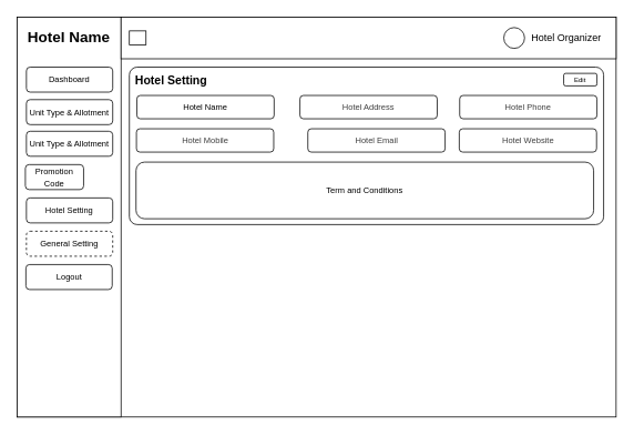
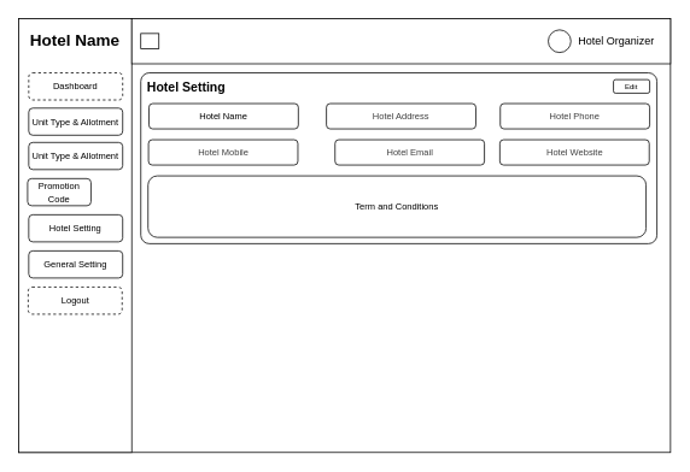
- <mxCell id="10" value="Dashboard" style="rounded=1;whiteSpace=wrap;html=1;fontSize=10;" parent="1" vertex="1"><mxGeometry x="31.25" y="80" width="103.75" height="30" as="geometry" /></mxCell>
+ <mxCell id="10" value="Dashboard" style="rounded=1;whiteSpace=wrap;html=1;fontSize=10;dashed=1;" parent="1" vertex="1"><mxGeometry x="31.25" y="80" width="103.75" height="30" as="geometry" /></mxCell>
- <mxCell id="13" value="&lt;font style=&quot;font-size: 10px;&quot;&gt;General Setting&lt;/font&gt;" style="rounded=1;whiteSpace=wrap;html=1;dashed=1;" parent="1" vertex="1"><mxGeometry x="31.25" y="277" width="103.75" height="30" as="geometry" /></mxCell>
+ <mxCell id="13" value="&lt;font style=&quot;font-size: 10px;&quot;&gt;General Setting&lt;/font&gt;" style="rounded=1;whiteSpace=wrap;html=1;" parent="1" vertex="1"><mxGeometry x="31.25" y="277" width="103.75" height="30" as="geometry" /></mxCell>
- <mxCell id="15" value="&lt;font style=&quot;font-size: 10px;&quot;&gt;Logout&lt;/font&gt;" style="rounded=1;whiteSpace=wrap;html=1;" parent="1" vertex="1"><mxGeometry x="30.63" y="317" width="103.75" height="30" as="geometry" /></mxCell>
+ <mxCell id="15" value="&lt;font style=&quot;font-size: 10px;&quot;&gt;Logout&lt;/font&gt;" style="rounded=1;whiteSpace=wrap;html=1;dashed=1;" parent="1" vertex="1"><mxGeometry x="30.63" y="317" width="103.75" height="30" as="geometry" /></mxCell>
